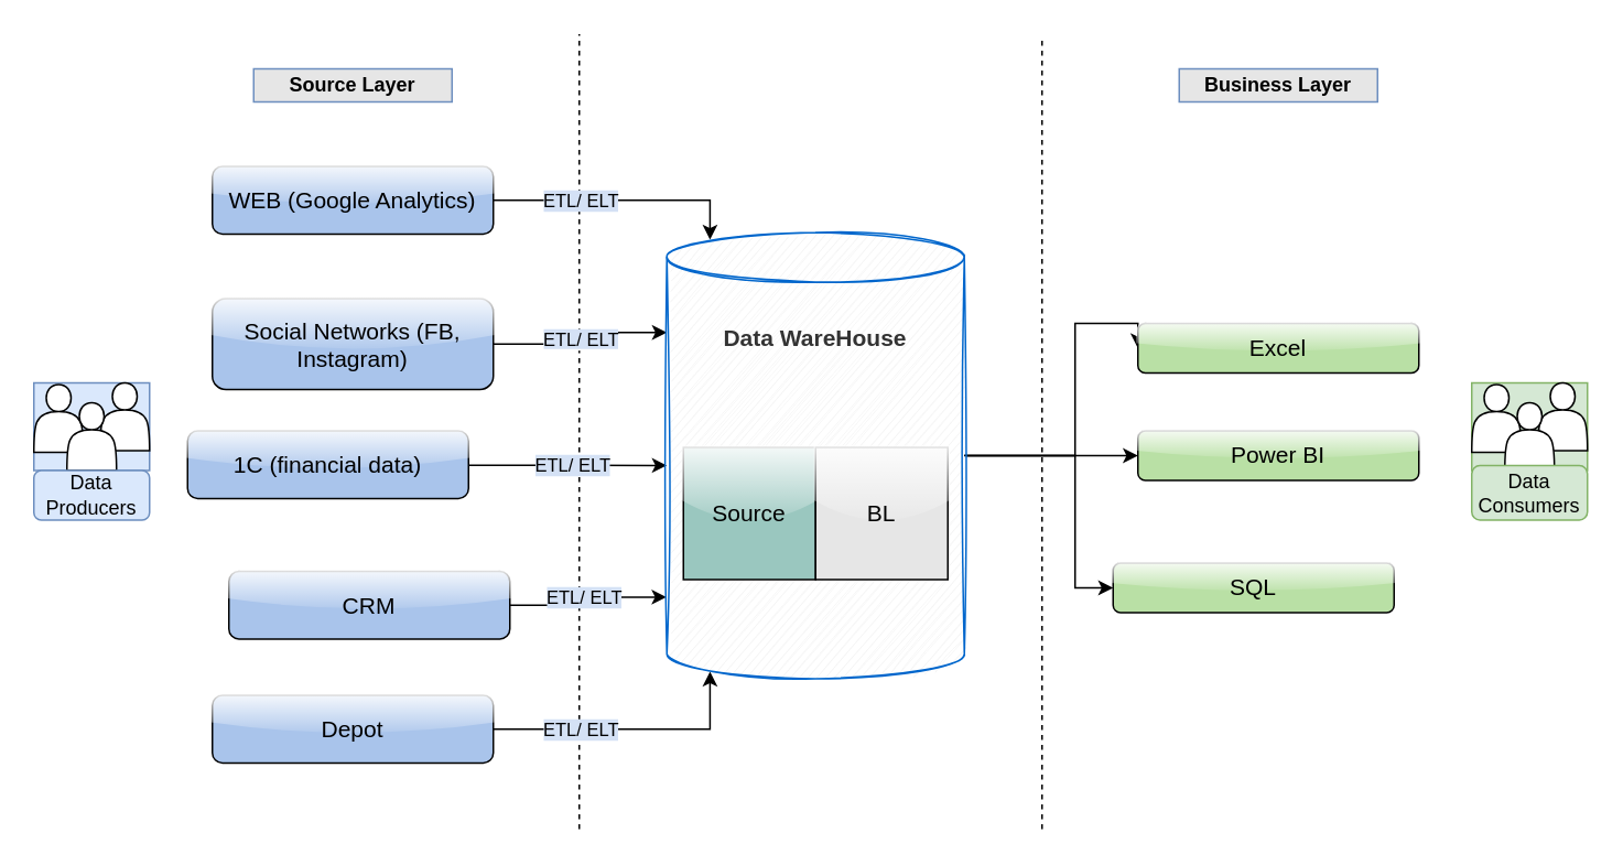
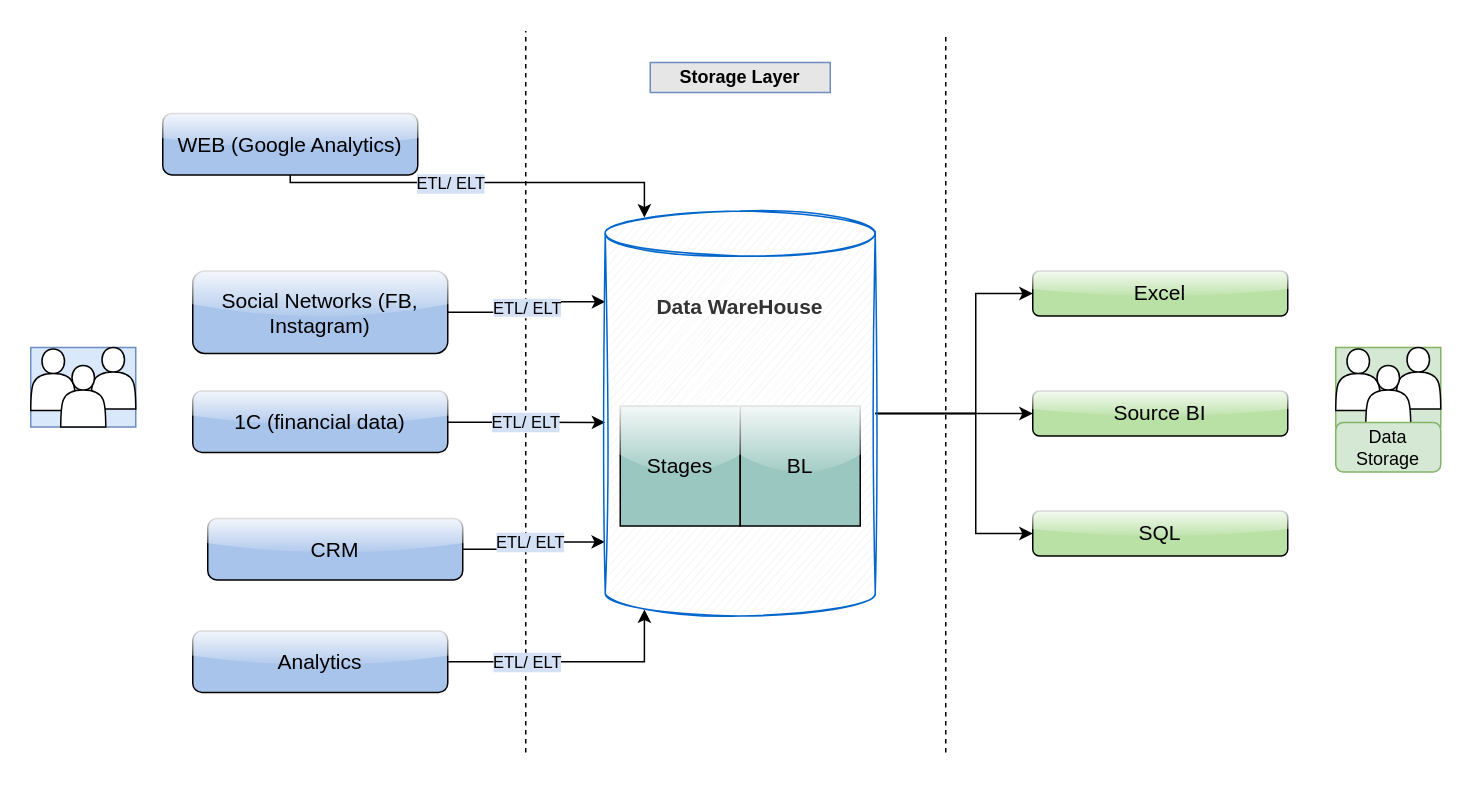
- <mxCell id="3" value="Source Layer" style="rounded=0;whiteSpace=wrap;html=1;fillColor=#E6E6E6;strokeColor=#6c8ebf;fontStyle=1" vertex="1" parent="1"><mxGeometry x="153" y="41" width="120" height="20" as="geometry" /></mxCell>
+ <mxCell id="4" value="Storage Layer" style="rounded=0;whiteSpace=wrap;html=1;fillColor=#E6E6E6;strokeColor=#6c8ebf;fontStyle=1" vertex="1" parent="1"><mxGeometry x="433" y="41" width="120" height="20" as="geometry" /></mxCell>
- <mxCell id="5" value="Business Layer" style="rounded=0;whiteSpace=wrap;html=1;fillColor=#E6E6E6;strokeColor=#6c8ebf;fontStyle=1" vertex="1" parent="1"><mxGeometry x="713" y="41" width="120" height="20" as="geometry" /></mxCell>
- <mxCell id="8" value="WEB (Google Analytics)" style="rounded=1;whiteSpace=wrap;html=1;fillColor=#A9C4EB;glass=1;fontFamily=Helvetica;fontSize=14;" vertex="1" parent="1"><mxGeometry x="128" y="100" width="170" height="41" as="geometry" /></mxCell>
+ <mxCell id="8" value="WEB (Google Analytics)" style="rounded=1;whiteSpace=wrap;html=1;fillColor=#A9C4EB;glass=1;fontFamily=Helvetica;fontSize=14;" vertex="1" parent="1"><mxGeometry x="108" y="75" width="170" height="41" as="geometry" /></mxCell>
- <mxCell id="39" value="Excel" style="rounded=1;whiteSpace=wrap;html=1;fillColor=#B9E0A5;glass=1;fontSize=14;" vertex="1" parent="1"><mxGeometry x="688" y="195" width="170" height="30" as="geometry" /></mxCell>
+ <mxCell id="39" value="Excel" style="rounded=1;whiteSpace=wrap;html=1;fillColor=#B9E0A5;glass=1;fontSize=14;" vertex="1" parent="1"><mxGeometry x="688" y="180" width="170" height="30" as="geometry" /></mxCell>
- <mxCell id="40" value="Power BI" style="rounded=1;whiteSpace=wrap;html=1;fillColor=#B9E0A5;glass=1;fontSize=14;" vertex="1" parent="1"><mxGeometry x="688" y="260" width="170" height="30" as="geometry" /></mxCell>
+ <mxCell id="40" value="Source BI" style="rounded=1;whiteSpace=wrap;html=1;fillColor=#B9E0A5;glass=1;fontSize=14;" vertex="1" parent="1"><mxGeometry x="688" y="260" width="170" height="30" as="geometry" /></mxCell>
- <mxCell id="11" value="1C (financial data)" style="rounded=1;whiteSpace=wrap;html=1;fillColor=#A9C4EB;glass=1;fontFamily=Helvetica;fontSize=14;" vertex="1" parent="1"><mxGeometry x="113" y="260" width="170" height="41" as="geometry" /></mxCell>
+ <mxCell id="11" value="1C (financial data)" style="rounded=1;whiteSpace=wrap;html=1;fillColor=#A9C4EB;glass=1;fontFamily=Helvetica;fontSize=14;" vertex="1" parent="1"><mxGeometry x="128" y="260" width="170" height="41" as="geometry" /></mxCell>
- <mxCell id="38" value="Data Consumers" style="text;html=1;strokeColor=#82b366;fillColor=#d5e8d4;align=center;verticalAlign=middle;whiteSpace=wrap;rounded=1;" vertex="1" parent="33"><mxGeometry y="50" width="70" height="33" as="geometry" /></mxCell>
+ <mxCell id="38" value="Data Storage" style="text;html=1;strokeColor=#82b366;fillColor=#d5e8d4;align=center;verticalAlign=middle;whiteSpace=wrap;rounded=1;" vertex="1" parent="33"><mxGeometry y="50" width="70" height="33" as="geometry" /></mxCell>
- <mxCell id="32" value="Data Producers" style="text;html=1;strokeColor=#6c8ebf;fillColor=#dae8fc;align=center;verticalAlign=middle;whiteSpace=wrap;rounded=1;" vertex="1" parent="27"><mxGeometry y="53" width="70" height="30" as="geometry" /></mxCell>
- <mxCell id="25" value="Source" style="whiteSpace=wrap;html=1;aspect=fixed;glass=1;fillStyle=solid;fillColor=#9AC7BF;fontSize=14;" vertex="1" parent="1"><mxGeometry x="413" y="270" width="80" height="80" as="geometry" /></mxCell>
+ <mxCell id="25" value="Stages" style="whiteSpace=wrap;html=1;aspect=fixed;glass=1;fillStyle=solid;fillColor=#9AC7BF;fontSize=14;" vertex="1" parent="1"><mxGeometry x="413" y="270" width="80" height="80" as="geometry" /></mxCell>
- <mxCell id="26" value="BL" style="whiteSpace=wrap;html=1;aspect=fixed;glass=1;fillStyle=solid;fillColor=#e6e6e6;fontSize=14;" vertex="1" parent="1"><mxGeometry x="493" y="270" width="80" height="80" as="geometry" /></mxCell>
+ <mxCell id="26" value="BL" style="whiteSpace=wrap;html=1;aspect=fixed;glass=1;fillStyle=solid;fillColor=#9AC7BF;fontSize=14;" vertex="1" parent="1"><mxGeometry x="493" y="270" width="80" height="80" as="geometry" /></mxCell>
- <mxCell id="41" value="SQL" style="rounded=1;whiteSpace=wrap;html=1;fillColor=#B9E0A5;glass=1;fontSize=14;" vertex="1" parent="1"><mxGeometry x="673" y="340" width="170" height="30" as="geometry" /></mxCell>
+ <mxCell id="41" value="SQL" style="rounded=1;whiteSpace=wrap;html=1;fillColor=#B9E0A5;glass=1;fontSize=14;" vertex="1" parent="1"><mxGeometry x="688" y="340" width="170" height="30" as="geometry" /></mxCell>
- <mxCell id="20" value="Depot" style="rounded=1;whiteSpace=wrap;html=1;fillColor=#A9C4EB;glass=1;fontFamily=Helvetica;fontSize=14;" vertex="1" parent="1"><mxGeometry x="128" y="420" width="170" height="41" as="geometry" /></mxCell>
+ <mxCell id="20" value="Analytics" style="rounded=1;whiteSpace=wrap;html=1;fillColor=#A9C4EB;glass=1;fontFamily=Helvetica;fontSize=14;" vertex="1" parent="1"><mxGeometry x="128" y="420" width="170" height="41" as="geometry" /></mxCell>
